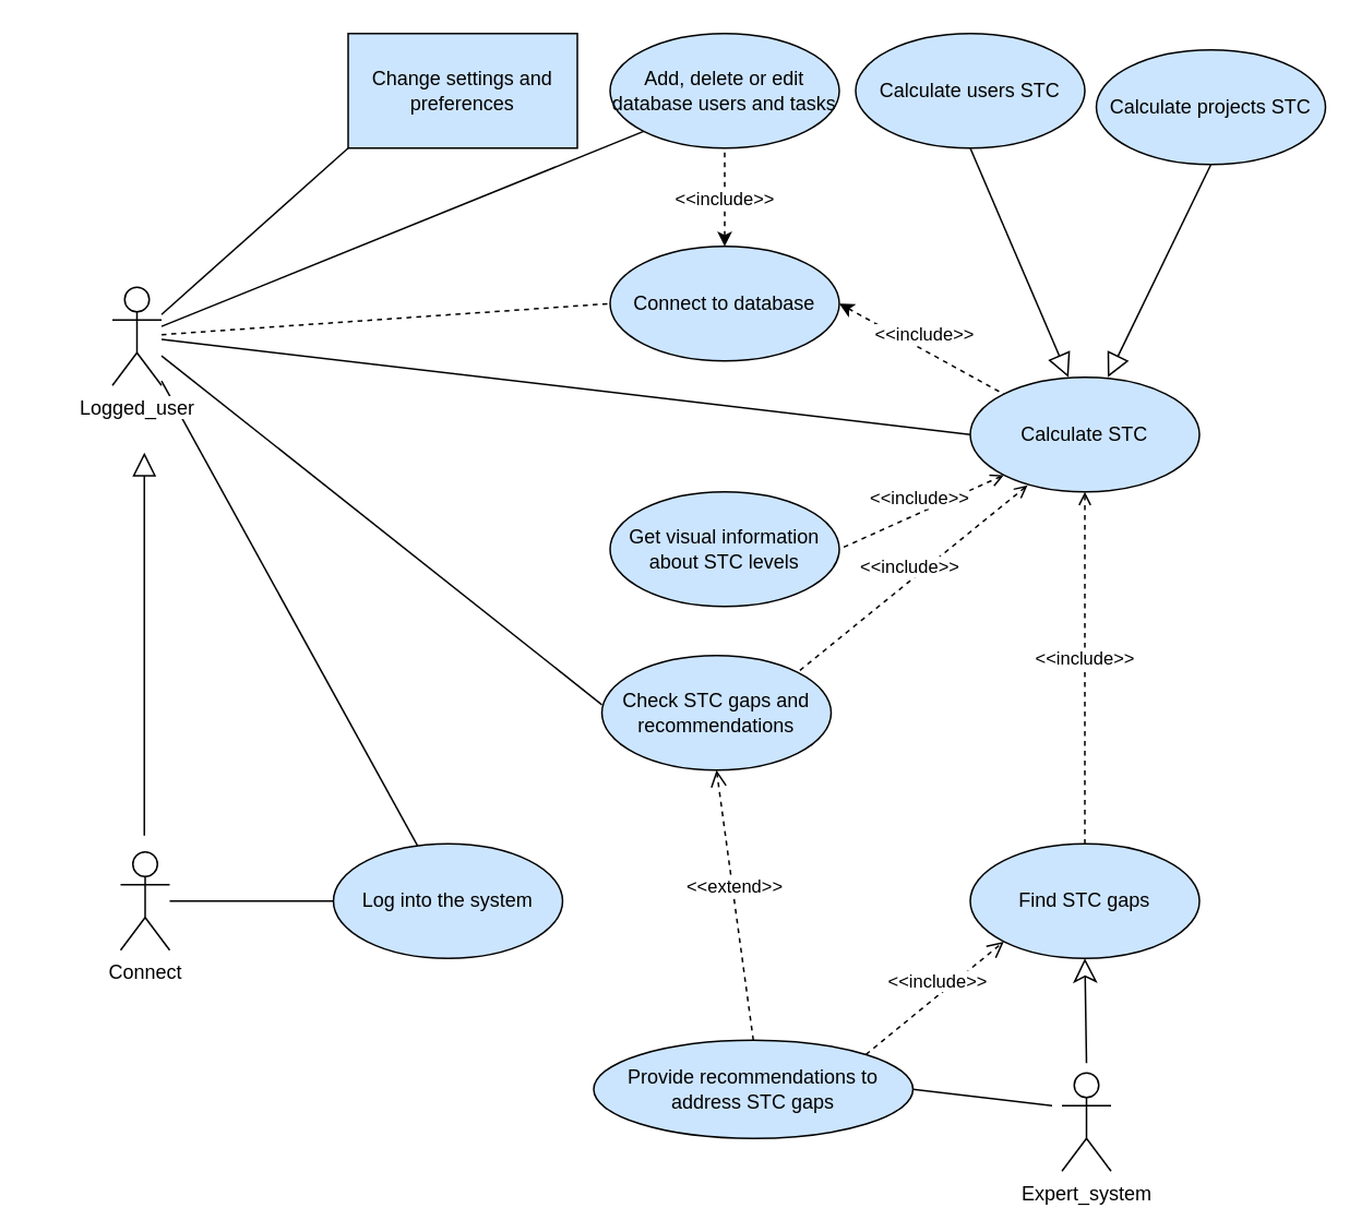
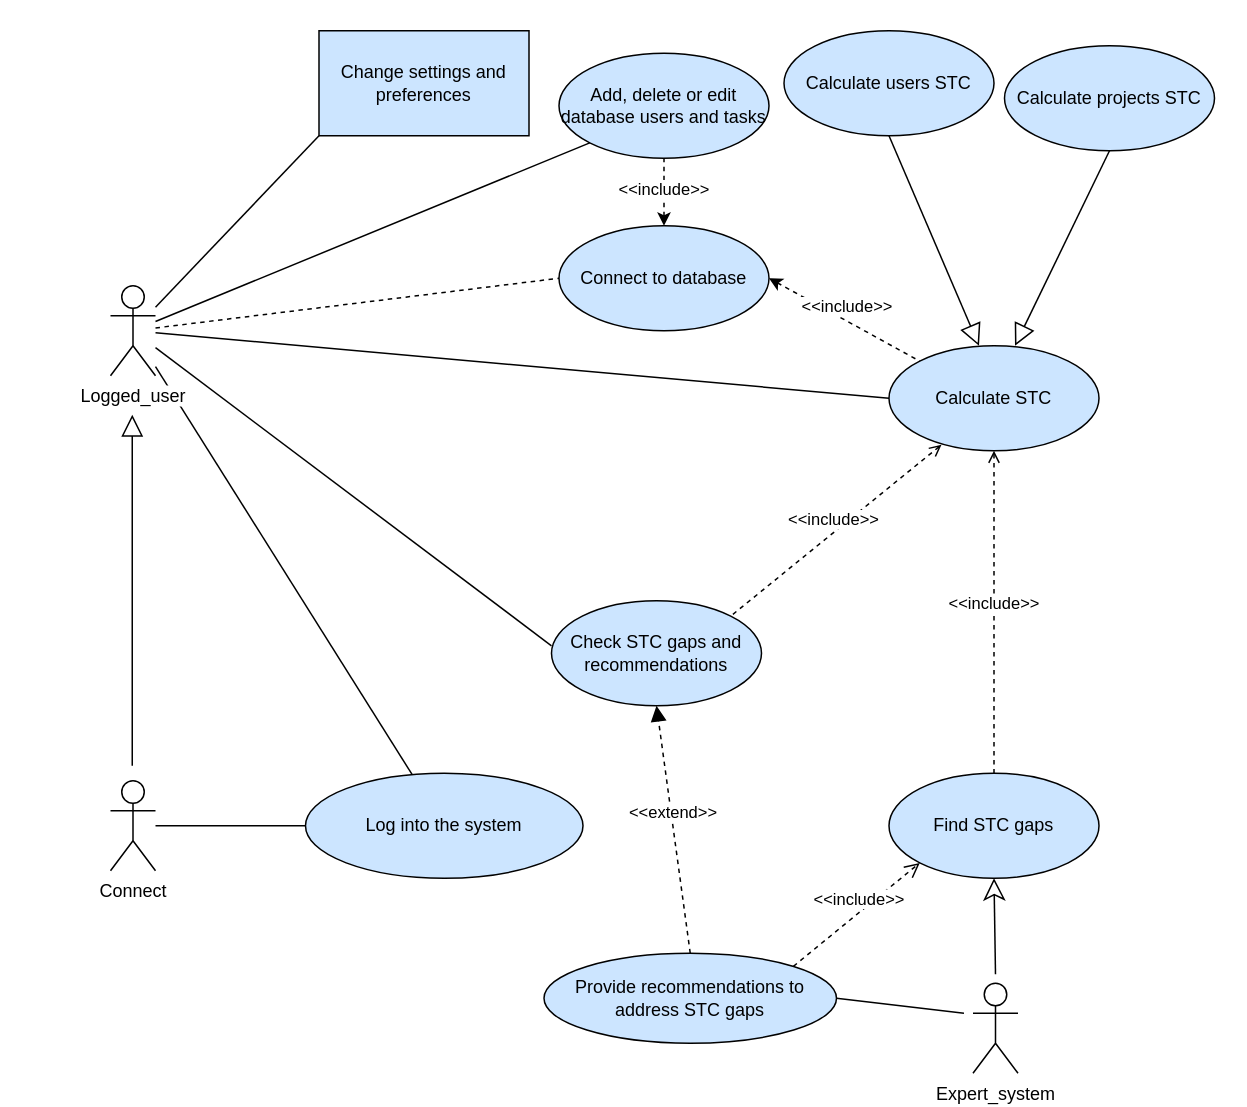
- <mxCell id="27" value="Add, delete or edit database users and tasks" style="ellipse;whiteSpace=wrap;html=1;fillColor=#CCE5FF;" vertex="1" parent="1"><mxGeometry x="372" y="20" width="140" height="70" as="geometry" /></mxCell>
+ <mxCell id="27" value="Add, delete or edit database users and tasks" style="ellipse;whiteSpace=wrap;html=1;fillColor=#CCE5FF;" vertex="1" parent="1"><mxGeometry x="372" y="35" width="140" height="70" as="geometry" /></mxCell>
- <mxCell id="22" value="Logged_user" style="shape=umlActor;verticalLabelPosition=bottom;labelBackgroundColor=#ffffff;verticalAlign=top;html=1;" vertex="1" parent="1"><mxGeometry x="68" y="175" width="30" height="60" as="geometry" /></mxCell>
+ <mxCell id="22" value="Logged_user" style="shape=umlActor;verticalLabelPosition=bottom;labelBackgroundColor=#ffffff;verticalAlign=top;html=1;" vertex="1" parent="1"><mxGeometry x="73" y="190" width="30" height="60" as="geometry" /></mxCell>
- <mxCell id="34" value="&amp;lt;&amp;lt;include&amp;gt;&amp;gt;" style="html=1;verticalAlign=bottom;endArrow=none;dashed=1;endSize=8;entryX=1;entryY=0.5;entryDx=0;entryDy=0;startArrow=open;startFill=0;endFill=0;exitX=0;exitY=1;exitDx=0;exitDy=0;" edge="1" parent="1" source="7" target="8"><mxGeometry x="0.03" relative="1" as="geometry"><mxPoint x="602" y="280" as="sourcePoint" /><mxPoint x="501.497" y="460.251" as="targetPoint" /><mxPoint as="offset" /></mxGeometry></mxCell>
- <mxCell id="8" value="Get visual information about STC levels" style="ellipse;whiteSpace=wrap;html=1;fillColor=#CCE5FF;" vertex="1" parent="1"><mxGeometry x="372" y="300" width="140" height="70" as="geometry" /></mxCell>
- <mxCell id="26" value="&amp;lt;&amp;lt;extend&amp;gt;&amp;gt;" style="html=1;verticalAlign=bottom;endArrow=open;dashed=1;endSize=8;exitX=0.5;exitY=0;exitDx=0;exitDy=0;entryX=0.5;entryY=1;entryDx=0;entryDy=0;" edge="1" parent="1" source="11" target="9"><mxGeometry x="0.03" relative="1" as="geometry"><mxPoint x="449.533" y="566.966" as="sourcePoint" /><mxPoint x="532.003" y="519.999" as="targetPoint" /><mxPoint as="offset" /></mxGeometry></mxCell>
+ <mxCell id="26" value="&amp;lt;&amp;lt;extend&amp;gt;&amp;gt;" style="html=1;verticalAlign=bottom;endArrow=block;dashed=1;endSize=8;exitX=0.5;exitY=0;exitDx=0;exitDy=0;entryX=0.5;entryY=1;entryDx=0;entryDy=0;" edge="1" parent="1" source="11" target="9"><mxGeometry x="0.03" relative="1" as="geometry"><mxPoint x="449.533" y="566.966" as="sourcePoint" /><mxPoint x="532.003" y="519.999" as="targetPoint" /><mxPoint as="offset" /></mxGeometry></mxCell>
- <mxCell id="5" value="Log into the system" style="ellipse;whiteSpace=wrap;html=1;fillColor=#CCE5FF;" vertex="1" parent="1"><mxGeometry x="203" y="515" width="140" height="70" as="geometry" /></mxCell>
+ <mxCell id="5" value="Log into the system" style="ellipse;whiteSpace=wrap;html=1;fillColor=#CCE5FF;" vertex="1" parent="1"><mxGeometry x="203" y="515" width="185" height="70" as="geometry" /></mxCell>
